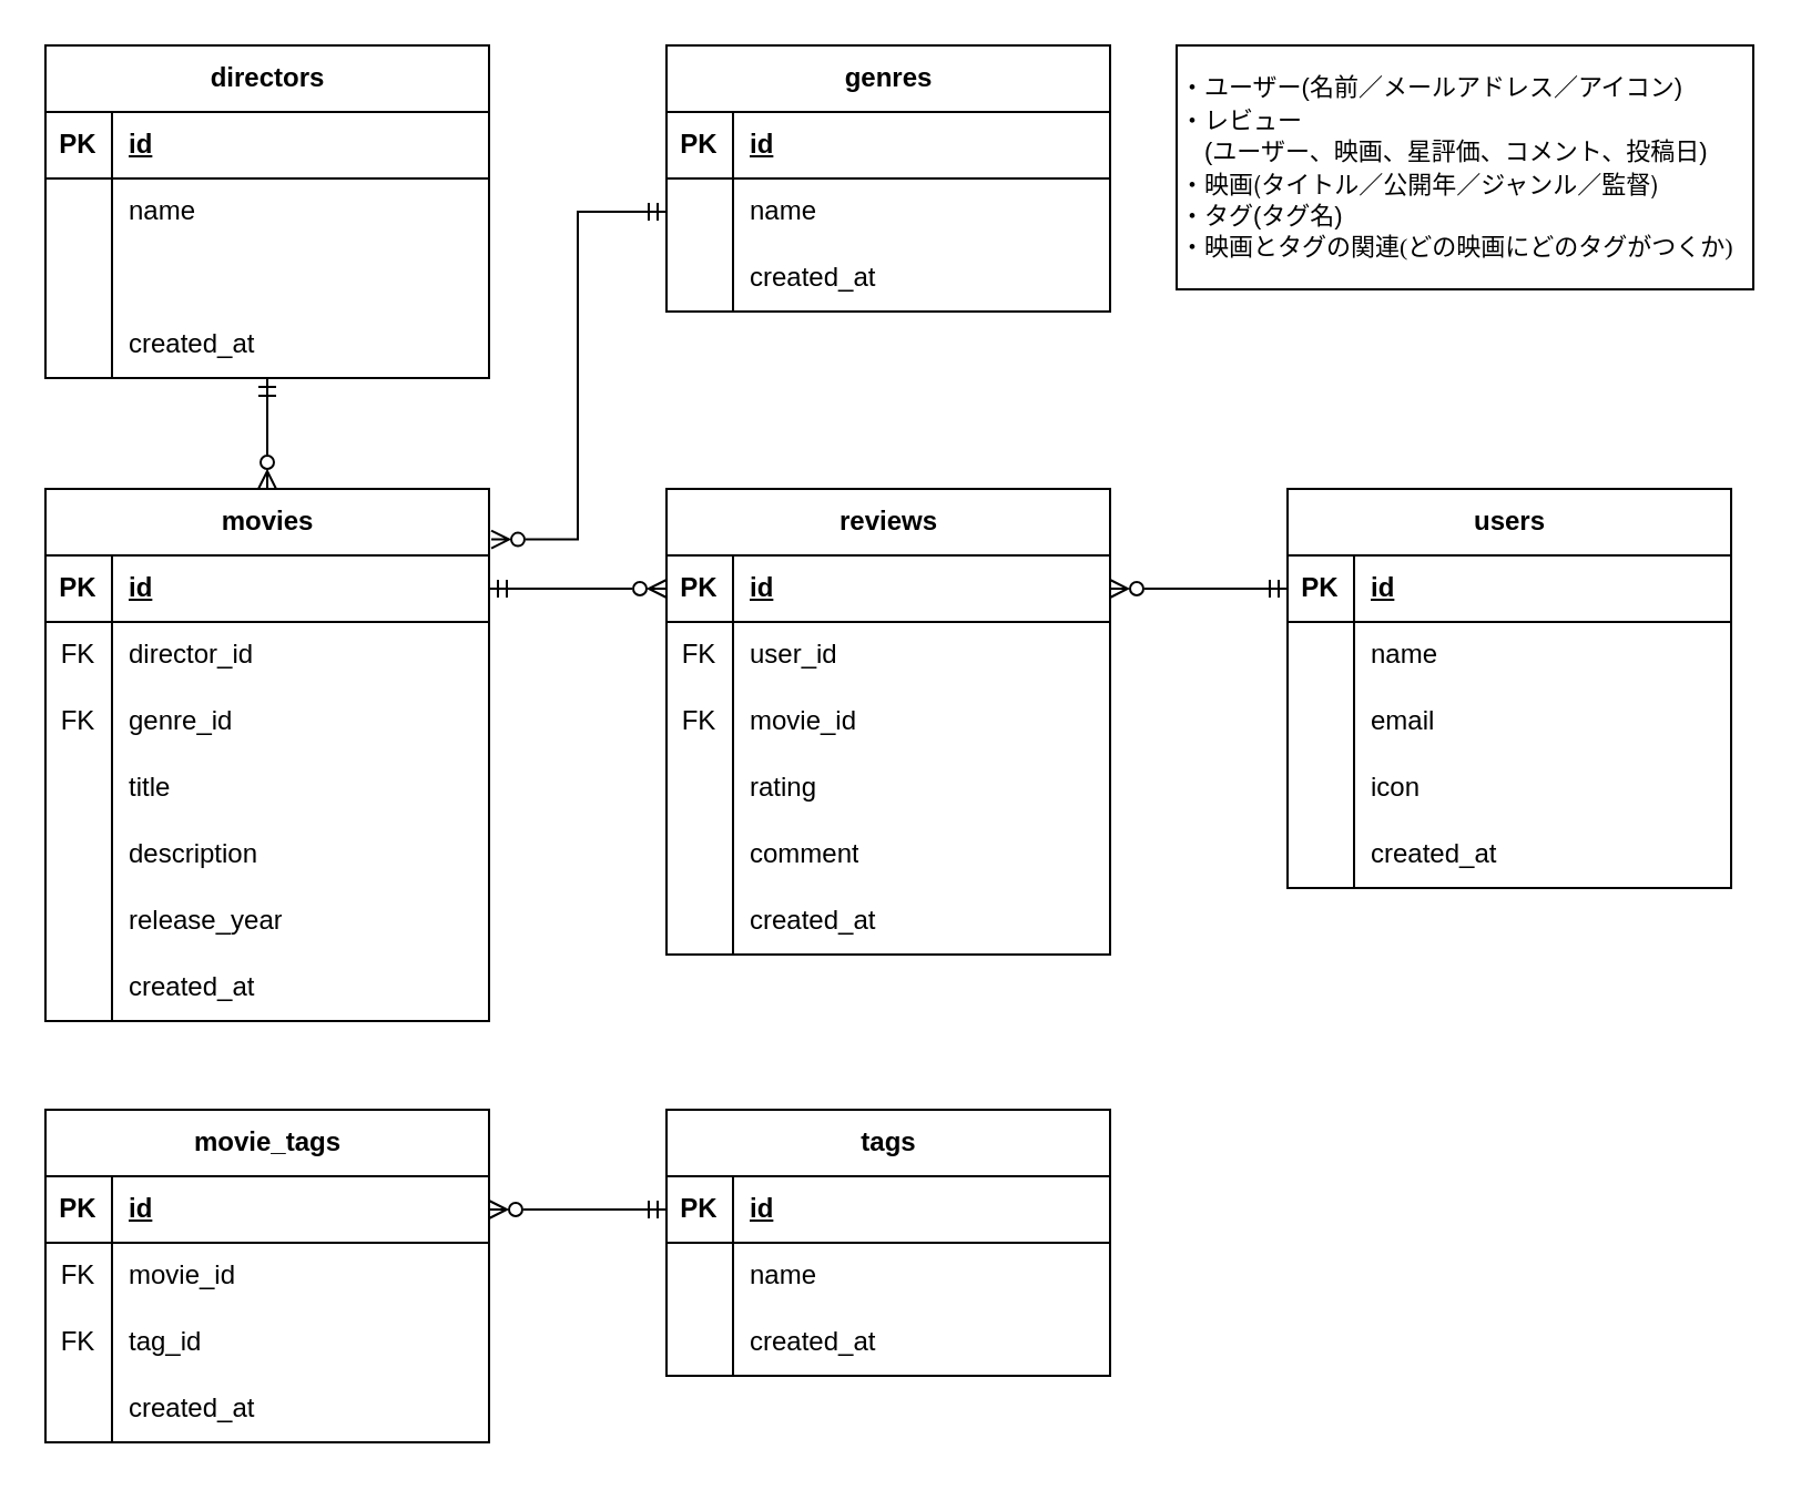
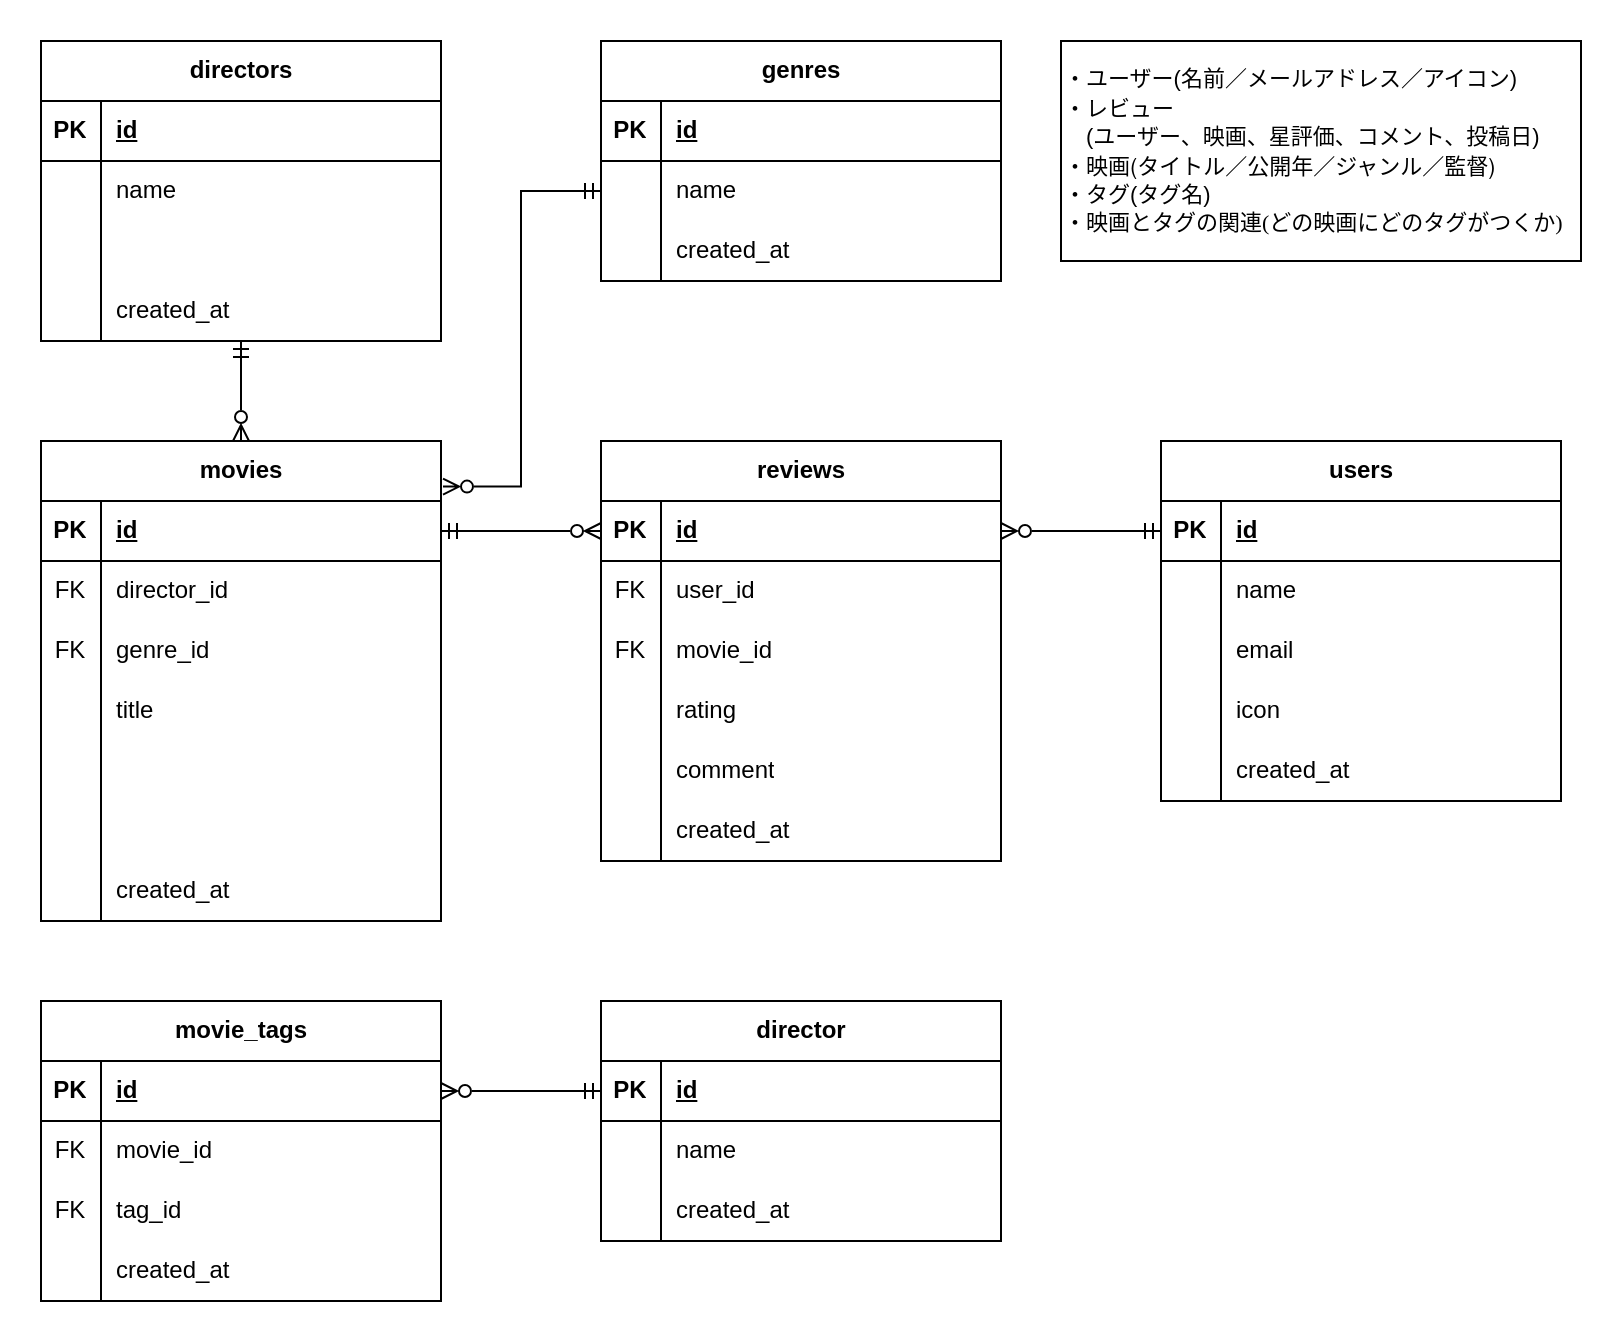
- <mxCell id="111" value="description" style="shape=partialRectangle;connectable=0;fillColor=none;top=0;left=0;bottom=0;right=0;align=left;spacingLeft=6;overflow=hidden;whiteSpace=wrap;html=1;" vertex="1" parent="1"><mxGeometry x="50" y="370" width="170" height="30" as="geometry"><mxRectangle width="170" height="30" as="alternateBounds" /></mxGeometry></mxCell>
- <mxCell id="77" value="release_year" style="shape=partialRectangle;connectable=0;fillColor=none;top=0;left=0;bottom=0;right=0;align=left;spacingLeft=6;overflow=hidden;whiteSpace=wrap;html=1;" vertex="1" parent="1"><mxGeometry x="50" y="400" width="170" height="30" as="geometry"><mxRectangle width="170" height="30" as="alternateBounds" /></mxGeometry></mxCell>
- <mxCell id="7" value="tags" style="shape=table;startSize=30;container=1;collapsible=1;childLayout=tableLayout;fixedRows=1;rowLines=0;fontStyle=1;align=center;resizeLast=1;html=1;" vertex="1" parent="6"><mxGeometry width="200" height="120" as="geometry" /></mxCell>
+ <mxCell id="7" value="director" style="shape=table;startSize=30;container=1;collapsible=1;childLayout=tableLayout;fixedRows=1;rowLines=0;fontStyle=1;align=center;resizeLast=1;html=1;" vertex="1" parent="6"><mxGeometry width="200" height="120" as="geometry" /></mxCell>
